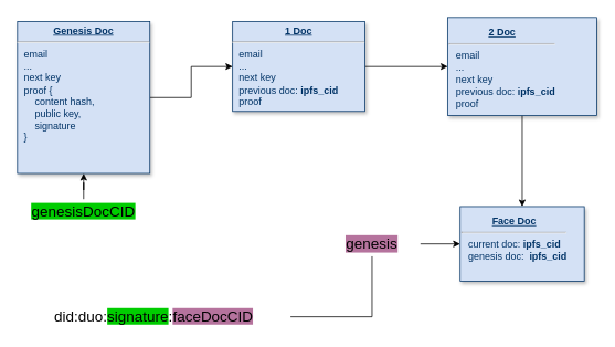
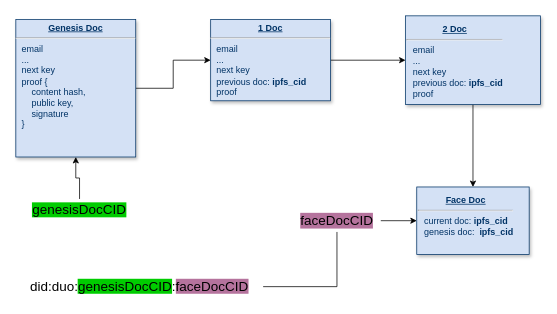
- <mxCell id="14" value="&lt;div style=&quot;font-size: 18px;&quot;&gt;&lt;span data-darkreader-inline-bgcolor=&quot;&quot; style=&quot;background-color: rgb(0, 204, 0); --darkreader-inline-bgcolor: #00a300;&quot;&gt;genesisDocCID&lt;/span&gt;&lt;/div&gt;" style="text;html=1;strokeColor=none;fillColor=none;align=center;verticalAlign=middle;whiteSpace=wrap;rounded=0;fontSize=18;" vertex="1" parent="1"><mxGeometry x="34" y="240" width="132" height="30" as="geometry" /></mxCell>
+ <mxCell id="14" value="&lt;div style=&quot;font-size: 18px;&quot;&gt;&lt;span data-darkreader-inline-bgcolor=&quot;&quot; style=&quot;background-color: rgb(0, 204, 0); --darkreader-inline-bgcolor: #00a300;&quot;&gt;genesisDocCID&lt;/span&gt;&lt;/div&gt;" style="text;html=1;strokeColor=none;fillColor=none;align=center;verticalAlign=middle;whiteSpace=wrap;rounded=0;fontSize=18;" vertex="1" parent="1"><mxGeometry x="39" y="265" width="132" height="30" as="geometry" /></mxCell>
- <mxCell id="12" value="&lt;div style=&quot;font-size: 18px;&quot;&gt;genesis&lt;/div&gt;" style="text;html=1;strokeColor=none;fillColor=none;align=center;verticalAlign=middle;whiteSpace=wrap;rounded=0;fontSize=18;labelBackgroundColor=#B5739D;" vertex="1" parent="1"><mxGeometry x="390" y="279" width="117" height="30" as="geometry" /></mxCell>
+ <mxCell id="12" value="&lt;div style=&quot;font-size: 18px;&quot;&gt;faceDocCID&lt;/div&gt;" style="text;html=1;strokeColor=none;fillColor=none;align=center;verticalAlign=middle;whiteSpace=wrap;rounded=0;fontSize=18;labelBackgroundColor=#B5739D;" vertex="1" parent="1"><mxGeometry x="390" y="279" width="117" height="30" as="geometry" /></mxCell>
- <mxCell id="10" value="&lt;div style=&quot;font-size: 18px;&quot;&gt;did:duo:&lt;span data-darkreader-inline-bgcolor=&quot;&quot; style=&quot;background-color: rgb(0, 204, 0); --darkreader-inline-bgcolor: #00a300;&quot;&gt;signature&lt;/span&gt;:&lt;span data-darkreader-inline-bgcolor=&quot;&quot; style=&quot;background-color: rgb(181, 115, 157); --darkreader-inline-bgcolor: #753e61;&quot;&gt;faceDocCID&lt;/span&gt;&lt;/div&gt;" style="text;html=1;strokeColor=none;fillColor=none;align=center;verticalAlign=middle;whiteSpace=wrap;rounded=0;fontSize=18;" vertex="1" parent="1"><mxGeometry x="20" y="367" width="330" height="30" as="geometry" /></mxCell>
+ <mxCell id="10" value="&lt;div style=&quot;font-size: 18px;&quot;&gt;did:duo:&lt;span data-darkreader-inline-bgcolor=&quot;&quot; style=&quot;background-color: rgb(0, 204, 0); --darkreader-inline-bgcolor: #00a300;&quot;&gt;genesisDocCID&lt;/span&gt;:&lt;span data-darkreader-inline-bgcolor=&quot;&quot; style=&quot;background-color: rgb(181, 115, 157); --darkreader-inline-bgcolor: #753e61;&quot;&gt;faceDocCID&lt;/span&gt;&lt;/div&gt;" style="text;html=1;strokeColor=none;fillColor=none;align=center;verticalAlign=middle;whiteSpace=wrap;rounded=0;fontSize=18;" vertex="1" parent="1"><mxGeometry x="20" y="367" width="330" height="30" as="geometry" /></mxCell>
